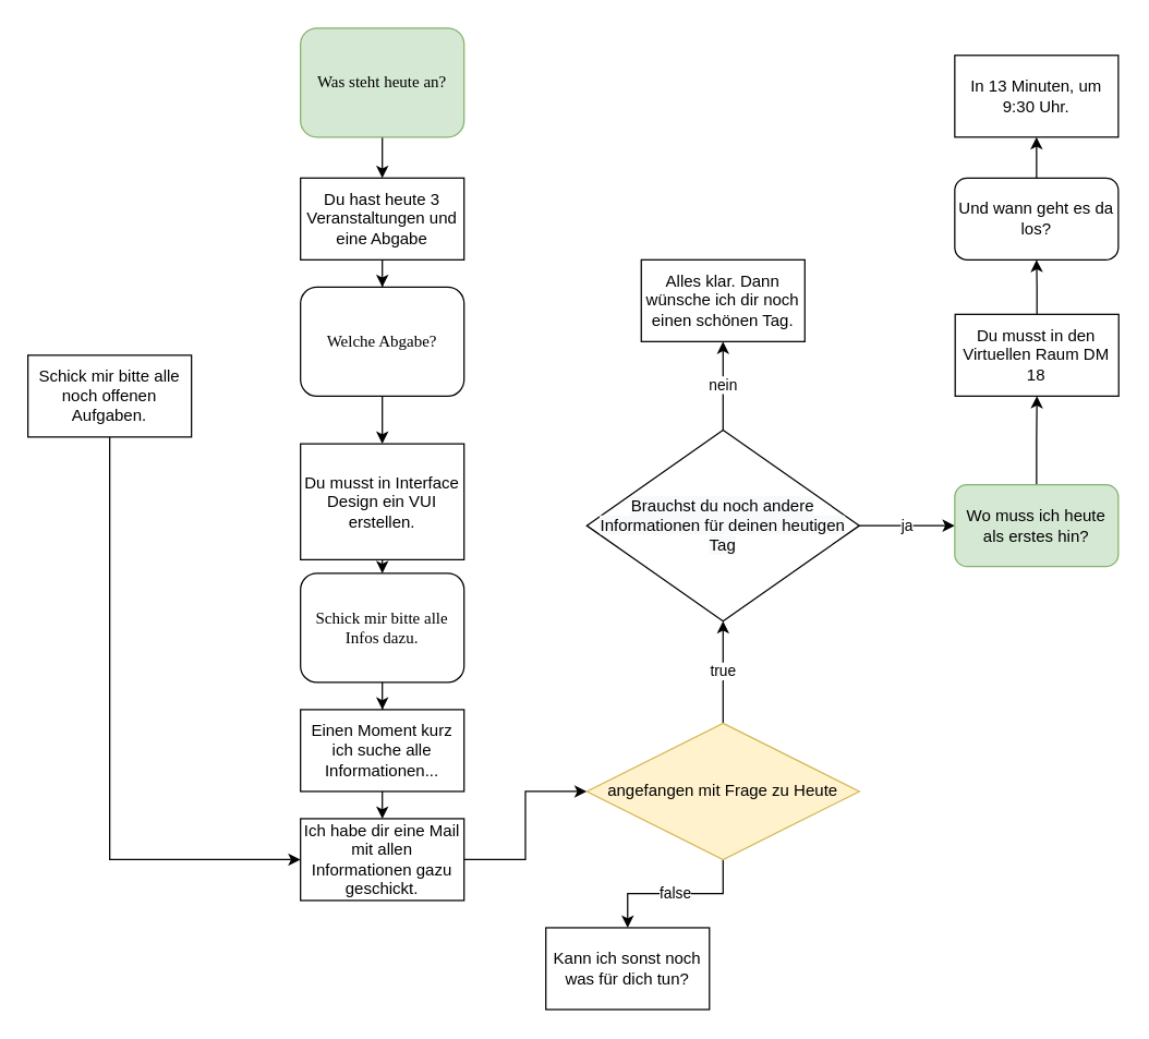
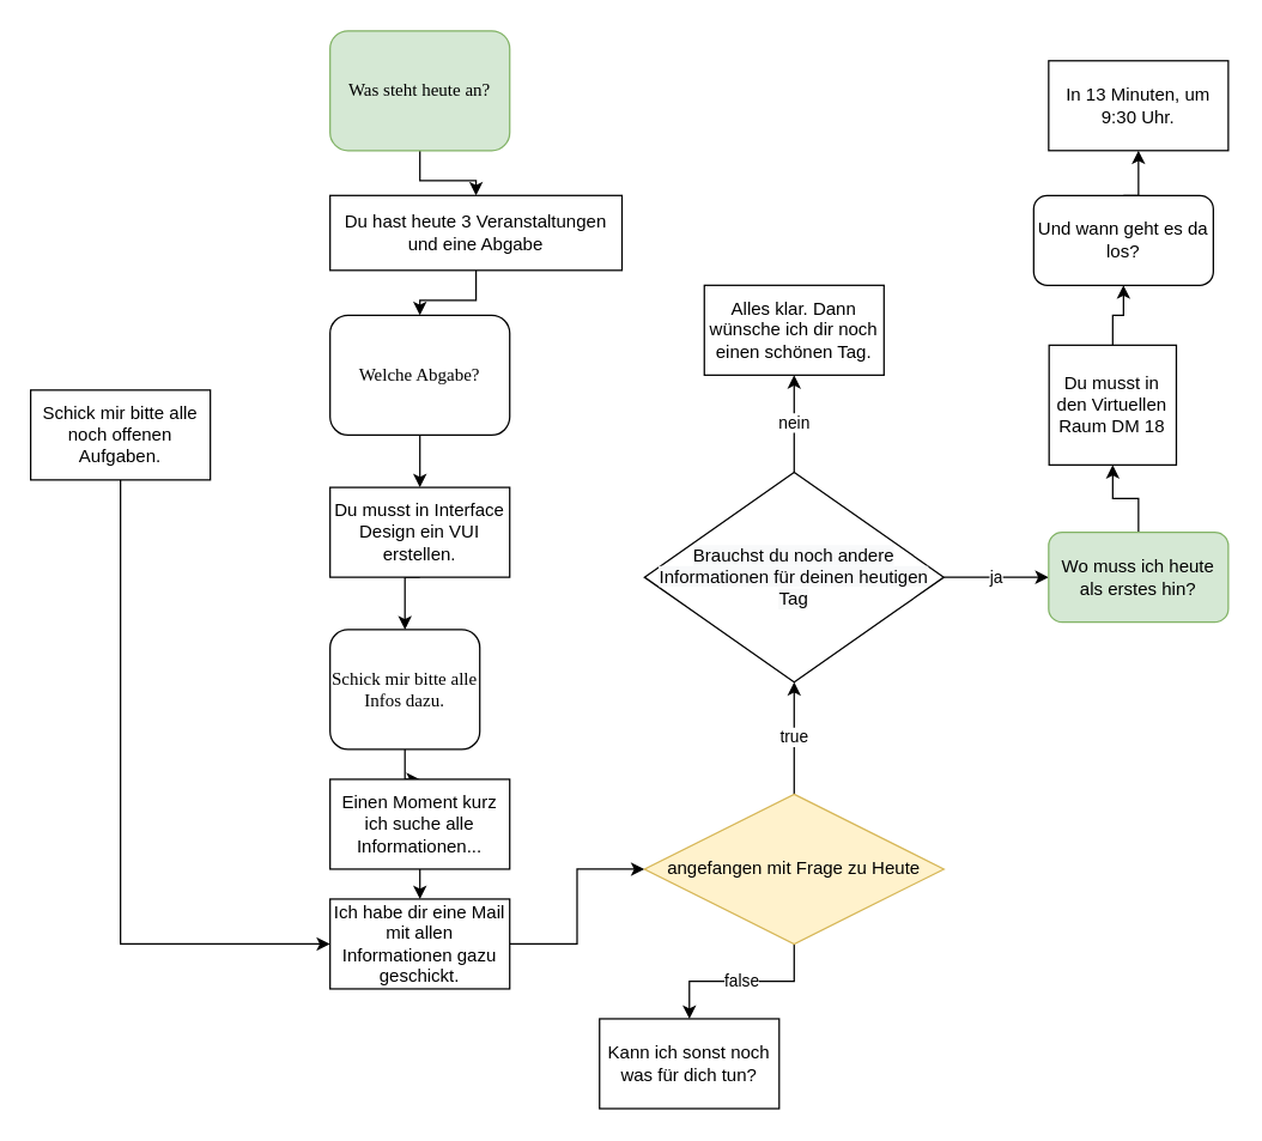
- <mxCell id="5" value="Du hast heute 3 Veranstaltungen und eine Abgabe" style="rounded=0;whiteSpace=wrap;html=1;" parent="1" vertex="1"><mxGeometry x="220" y="130" width="120" height="60" as="geometry" /></mxCell>
+ <mxCell id="5" value="Du hast heute 3 Veranstaltungen und eine Abgabe" style="rounded=0;whiteSpace=wrap;html=1;" parent="1" vertex="1"><mxGeometry x="220" y="130" width="195" height="50" as="geometry" /></mxCell>
- <mxCell id="31" value="Und wann geht es da los?" style="rounded=1;whiteSpace=wrap;html=1;" parent="1" vertex="1"><mxGeometry x="700" y="130" width="120" height="60" as="geometry" /></mxCell>
+ <mxCell id="31" value="Und wann geht es da los?" style="rounded=1;whiteSpace=wrap;html=1;" parent="1" vertex="1"><mxGeometry x="690" y="130" width="120" height="60" as="geometry" /></mxCell>
- <mxCell id="29" value="Du musst in den Virtuellen Raum DM 18" style="rounded=0;whiteSpace=wrap;html=1;" parent="1" vertex="1"><mxGeometry x="700.294" y="230" width="120" height="60" as="geometry" /></mxCell>
+ <mxCell id="29" value="Du musst in den Virtuellen Raum DM 18" style="rounded=0;whiteSpace=wrap;html=1;" parent="1" vertex="1"><mxGeometry x="700.294" y="230" width="85" height="80" as="geometry" /></mxCell>
- <mxCell id="9" value="Du musst in Interface Design ein VUI erstellen." style="rounded=0;whiteSpace=wrap;html=1;" parent="1" vertex="1"><mxGeometry x="220" y="325" width="120" height="85" as="geometry" /></mxCell>
+ <mxCell id="9" value="Du musst in Interface Design ein VUI erstellen." style="rounded=0;whiteSpace=wrap;html=1;" parent="1" vertex="1"><mxGeometry x="220" y="325" width="120" height="60" as="geometry" /></mxCell>
- <mxCell id="11" value="Schick mir bitte alle Infos dazu." style="rounded=1;whiteSpace=wrap;html=1;shadow=0;labelBackgroundColor=none;strokeWidth=1;fontFamily=Verdana;fontSize=12;align=center;" parent="1" vertex="1"><mxGeometry x="220" y="420" width="120" height="80" as="geometry" /></mxCell>
+ <mxCell id="11" value="Schick mir bitte alle Infos dazu." style="rounded=1;whiteSpace=wrap;html=1;shadow=0;labelBackgroundColor=none;strokeWidth=1;fontFamily=Verdana;fontSize=12;align=center;" parent="1" vertex="1"><mxGeometry x="220" y="420" width="100" height="80" as="geometry" /></mxCell>
